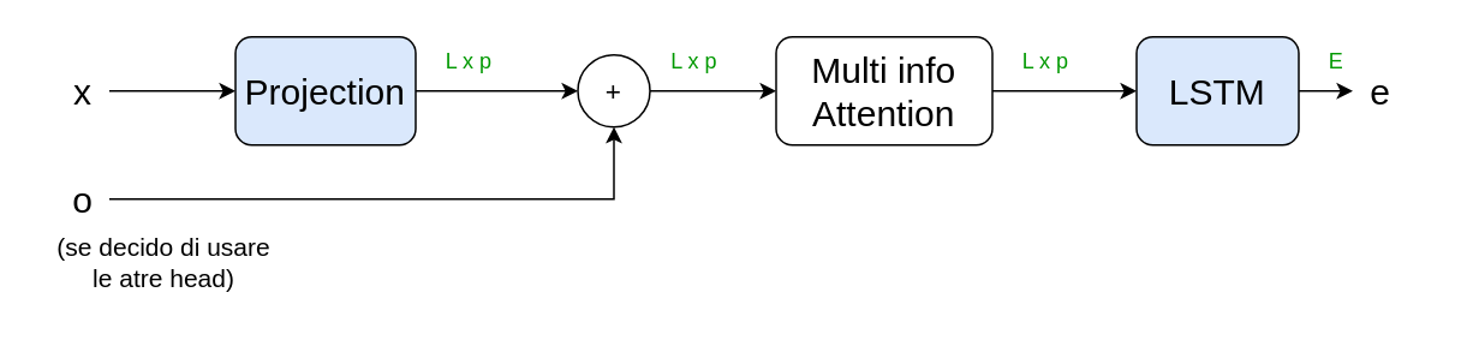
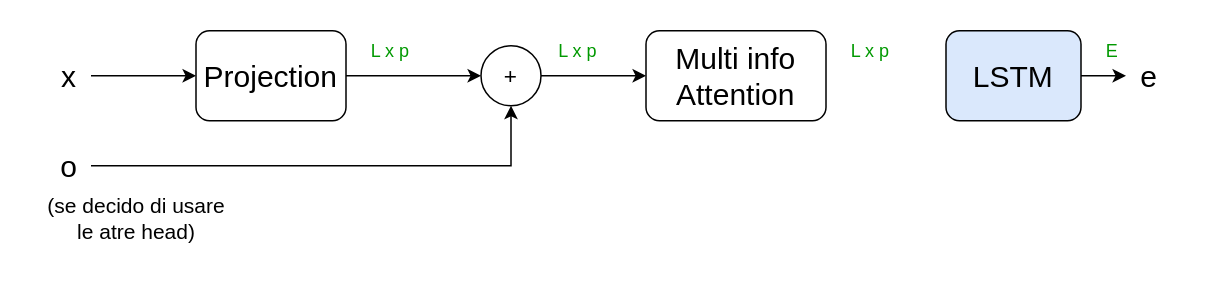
- <mxCell id="15" value="Projection" style="rounded=1;whiteSpace=wrap;html=1;fontSize=20;fillColor=#dae8fc;" vertex="1" parent="1"><mxGeometry x="130" y="20" width="100" height="60" as="geometry" /></mxCell>
+ <mxCell id="15" value="Projection" style="rounded=1;whiteSpace=wrap;html=1;fontSize=20;" vertex="1" parent="1"><mxGeometry x="130" y="20" width="100" height="60" as="geometry" /></mxCell>
- <mxCell id="9" style="edgeStyle=orthogonalEdgeStyle;rounded=0;orthogonalLoop=1;jettySize=auto;html=1;exitX=1;exitY=0.5;exitDx=0;exitDy=0;entryX=0;entryY=0.5;entryDx=0;entryDy=0;fontSize=20;" edge="1" parent="1" source="10" target="12"><mxGeometry relative="1" as="geometry" /></mxCell>
